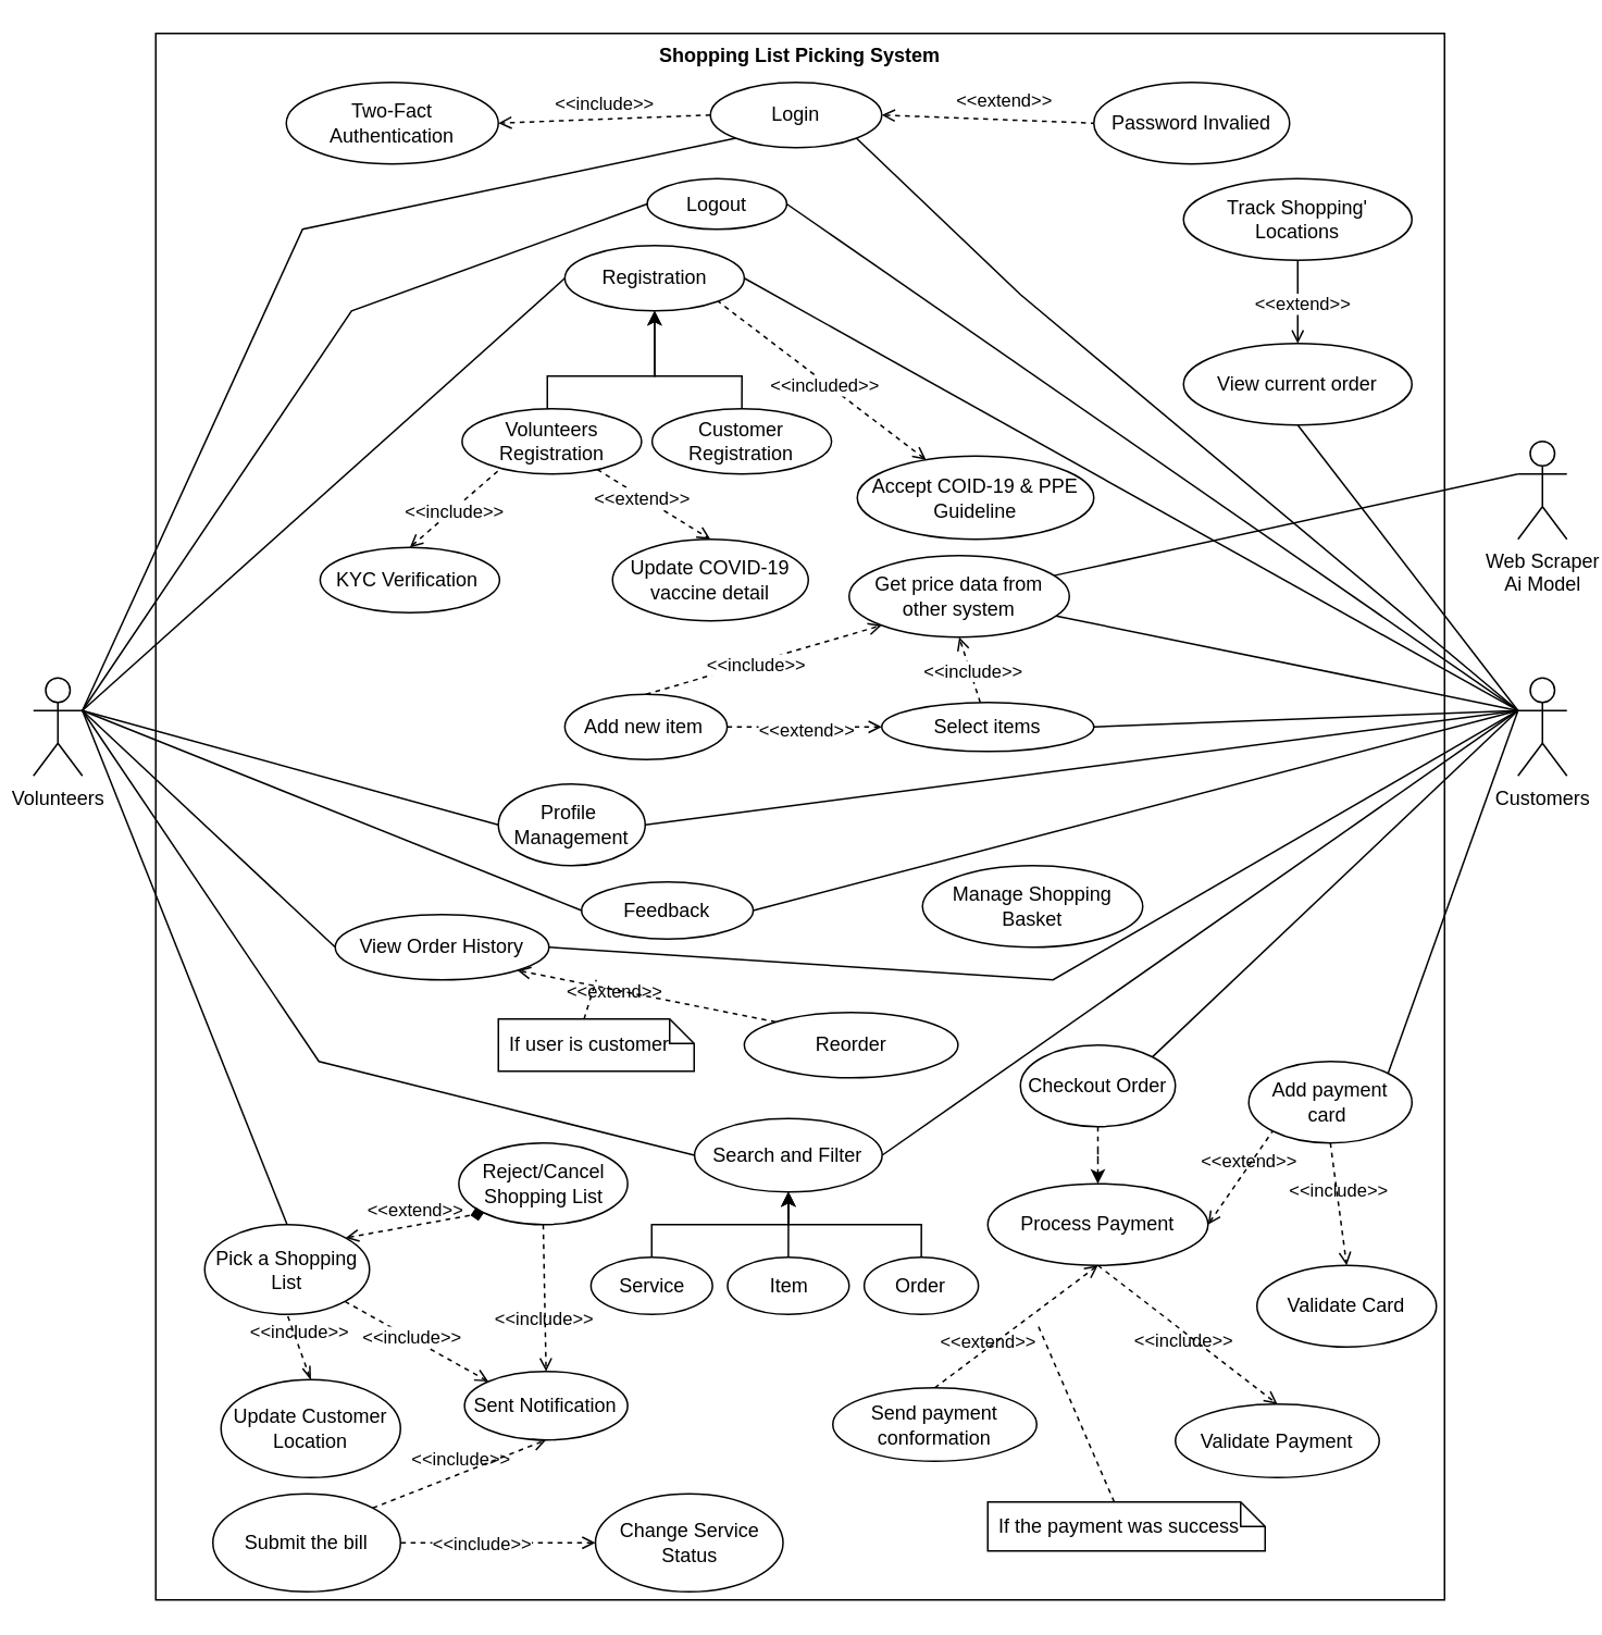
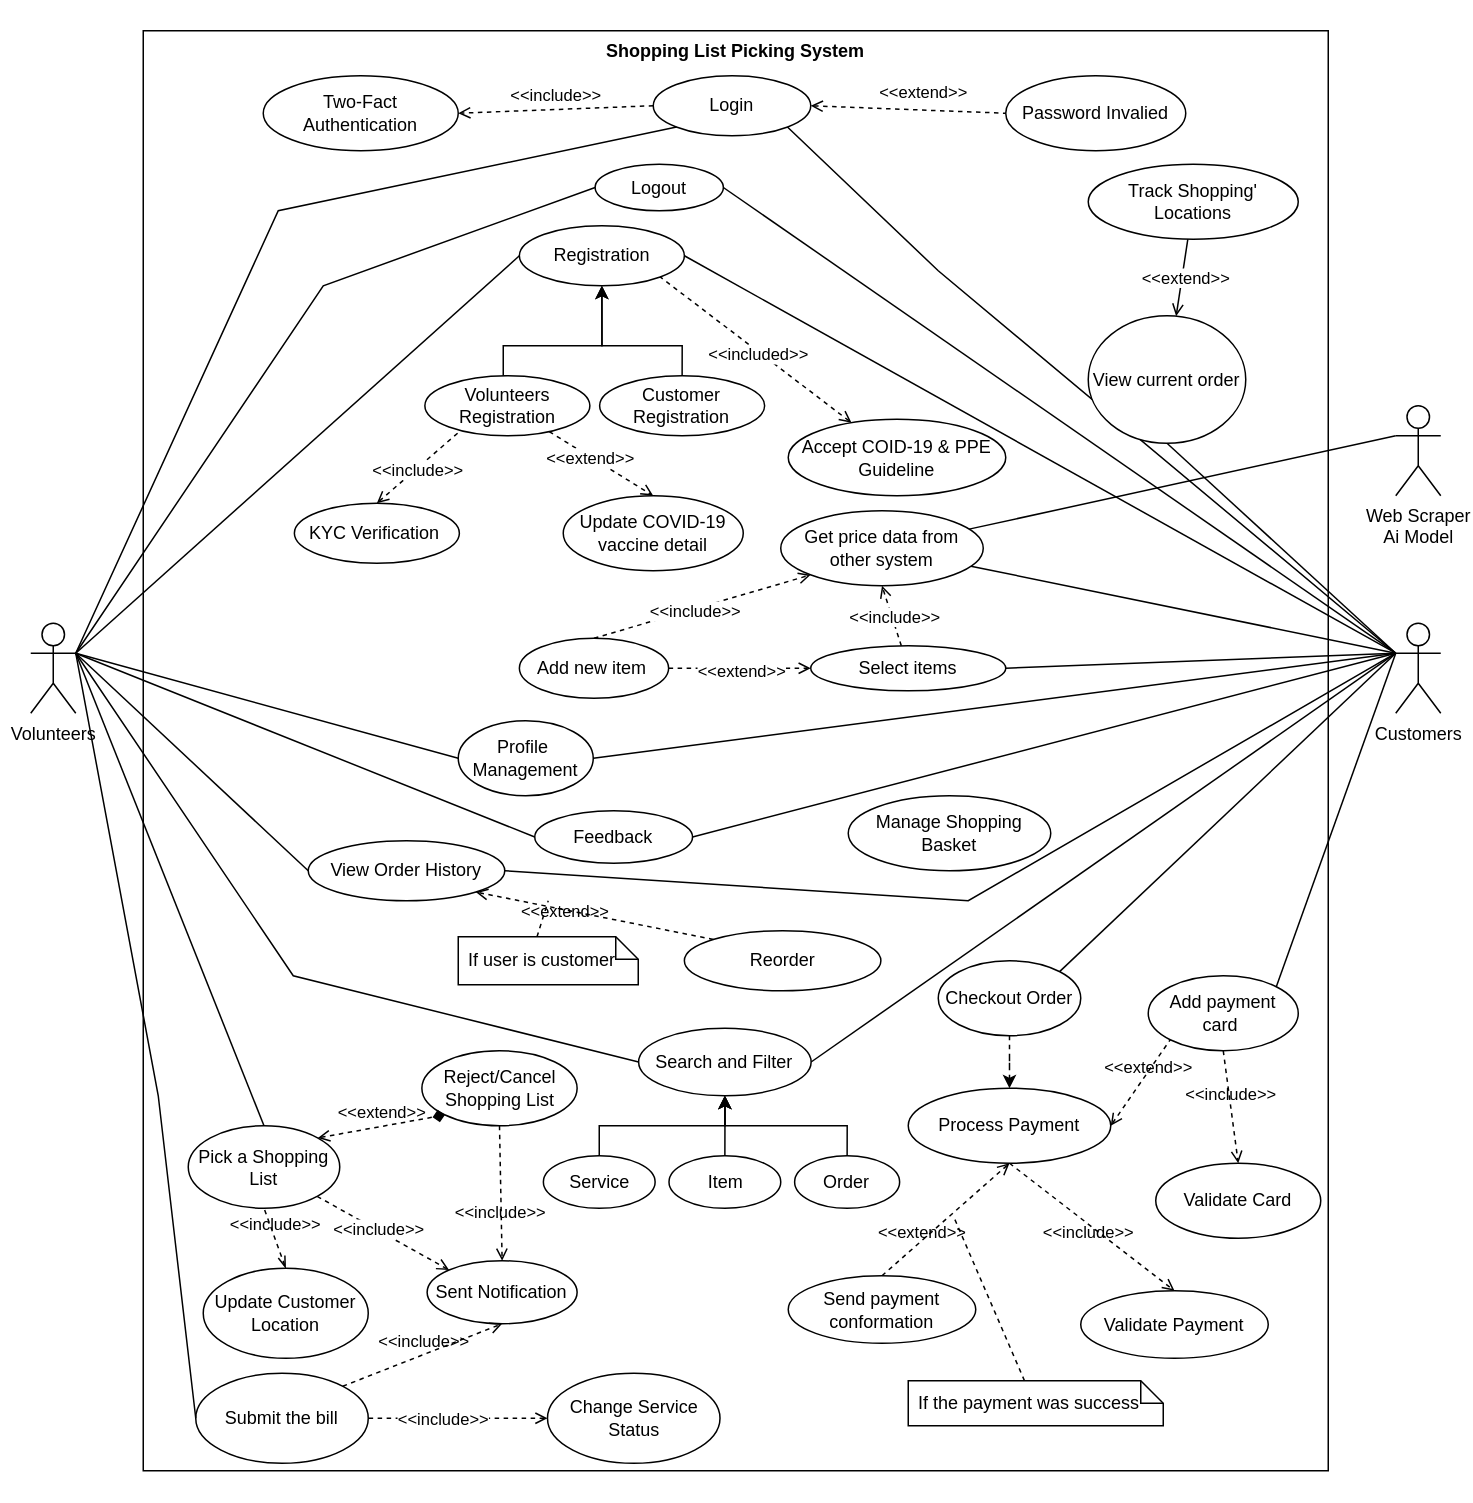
- <mxCell id="88" value="View current order" style="ellipse;whiteSpace=wrap;html=1;" vertex="1" parent="1"><mxGeometry x="725" y="210" width="140" height="50" as="geometry" /></mxCell>
+ <mxCell id="88" value="View current order" style="ellipse;whiteSpace=wrap;html=1;" vertex="1" parent="1"><mxGeometry x="725" y="210" width="105" height="85" as="geometry" /></mxCell>
+ <mxCell id="41" value="" style="edgeStyle=none;html=1;endArrow=none;verticalAlign=bottom;rounded=0;exitX=1;exitY=0.333;exitDx=0;exitDy=0;exitPerimeter=0;entryX=0;entryY=0.5;entryDx=0;entryDy=0;" parent="1" source="4" target="39" edge="1"><mxGeometry width="160" relative="1" as="geometry"><mxPoint x="365" y="640" as="sourcePoint" /><mxPoint x="525" y="640" as="targetPoint" /><Array as="points"><mxPoint x="105" y="730" /></Array></mxGeometry></mxCell>
- <mxCell id="44" value="Send payment conformation" style="ellipse;whiteSpace=wrap;html=1;" parent="1" vertex="1"><mxGeometry x="510" y="850" width="125" height="45" as="geometry" /></mxCell>
+ <mxCell id="44" value="Send payment conformation" style="ellipse;whiteSpace=wrap;html=1;" parent="1" vertex="1"><mxGeometry x="525" y="850" width="125" height="45" as="geometry" /></mxCell>
